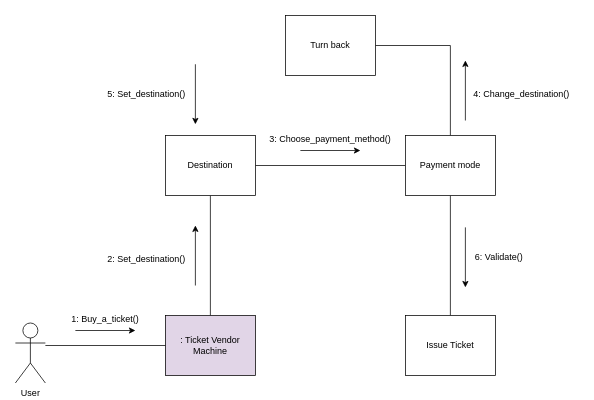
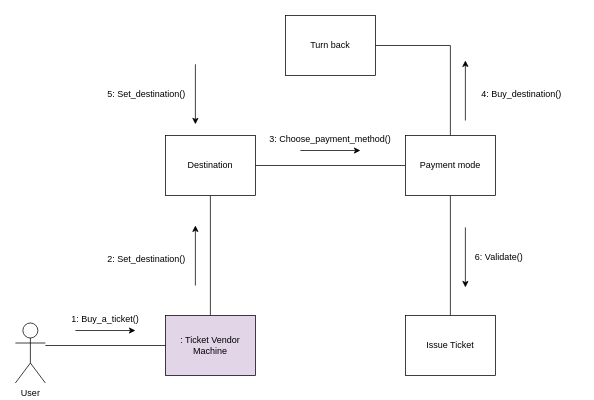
- <mxCell id="23" value="4: Change_destination()" style="text;html=1;strokeColor=none;fillColor=none;align=center;verticalAlign=middle;whiteSpace=wrap;rounded=0;" vertex="1" parent="1"><mxGeometry x="620" y="110" width="150" height="30" as="geometry" /></mxCell>
+ <mxCell id="23" value="4: Buy_destination()" style="text;html=1;strokeColor=none;fillColor=none;align=center;verticalAlign=middle;whiteSpace=wrap;rounded=0;" vertex="1" parent="1"><mxGeometry x="620" y="110" width="150" height="30" as="geometry" /></mxCell>
